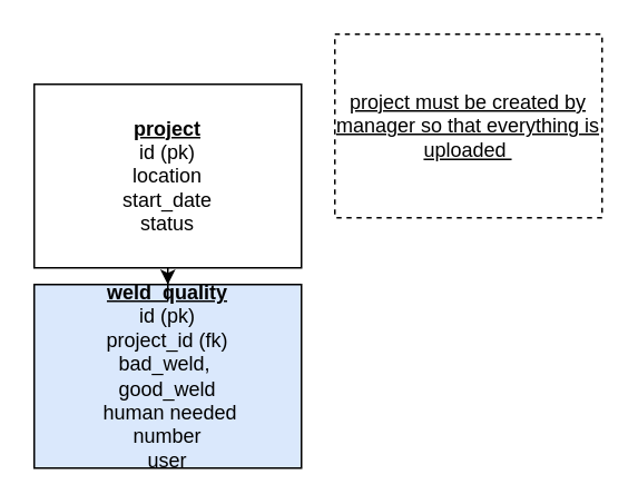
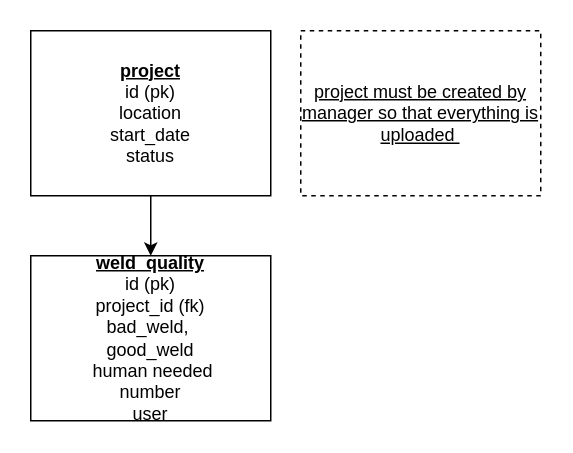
- <mxCell id="4" value="&lt;b&gt;&lt;u&gt;project&lt;/u&gt;&lt;/b&gt;&lt;div&gt;&lt;div&gt;id (pk)&lt;/div&gt;&lt;div&gt;location&lt;/div&gt;&lt;/div&gt;&lt;div&gt;start_date&lt;/div&gt;&lt;div&gt;status&lt;/div&gt;" style="rounded=0;whiteSpace=wrap;html=1;" vertex="1" parent="1"><mxGeometry x="20" y="50" width="160" height="110" as="geometry" /></mxCell>
+ <mxCell id="4" value="&lt;b&gt;&lt;u&gt;project&lt;/u&gt;&lt;/b&gt;&lt;div&gt;&lt;div&gt;id (pk)&lt;/div&gt;&lt;div&gt;location&lt;/div&gt;&lt;/div&gt;&lt;div&gt;start_date&lt;/div&gt;&lt;div&gt;status&lt;/div&gt;" style="rounded=0;whiteSpace=wrap;html=1;" vertex="1" parent="1"><mxGeometry x="20" y="20" width="160" height="110" as="geometry" /></mxCell>
- <mxCell id="2" value="&lt;b&gt;&lt;u&gt;weld_quality&lt;/u&gt;&lt;/b&gt;&lt;div&gt;&lt;div&gt;id (pk)&lt;/div&gt;&lt;div&gt;project_id (fk)&lt;/div&gt;&lt;div&gt;bad_weld,&amp;nbsp;&lt;/div&gt;&lt;div&gt;good_weld&lt;/div&gt;&lt;div&gt;&amp;nbsp;human needed&lt;/div&gt;&lt;div&gt;number&lt;/div&gt;&lt;/div&gt;&lt;div&gt;user&lt;/div&gt;" style="rounded=0;whiteSpace=wrap;html=1;fillColor=#dae8fc;" parent="1" vertex="1"><mxGeometry x="20" y="170" width="160" height="110" as="geometry" /></mxCell>
+ <mxCell id="2" value="&lt;b&gt;&lt;u&gt;weld_quality&lt;/u&gt;&lt;/b&gt;&lt;div&gt;&lt;div&gt;id (pk)&lt;/div&gt;&lt;div&gt;project_id (fk)&lt;/div&gt;&lt;div&gt;bad_weld,&amp;nbsp;&lt;/div&gt;&lt;div&gt;good_weld&lt;/div&gt;&lt;div&gt;&amp;nbsp;human needed&lt;/div&gt;&lt;div&gt;number&lt;/div&gt;&lt;/div&gt;&lt;div&gt;user&lt;/div&gt;" style="rounded=0;whiteSpace=wrap;html=1;" parent="1" vertex="1"><mxGeometry x="20" y="170" width="160" height="110" as="geometry" /></mxCell>
